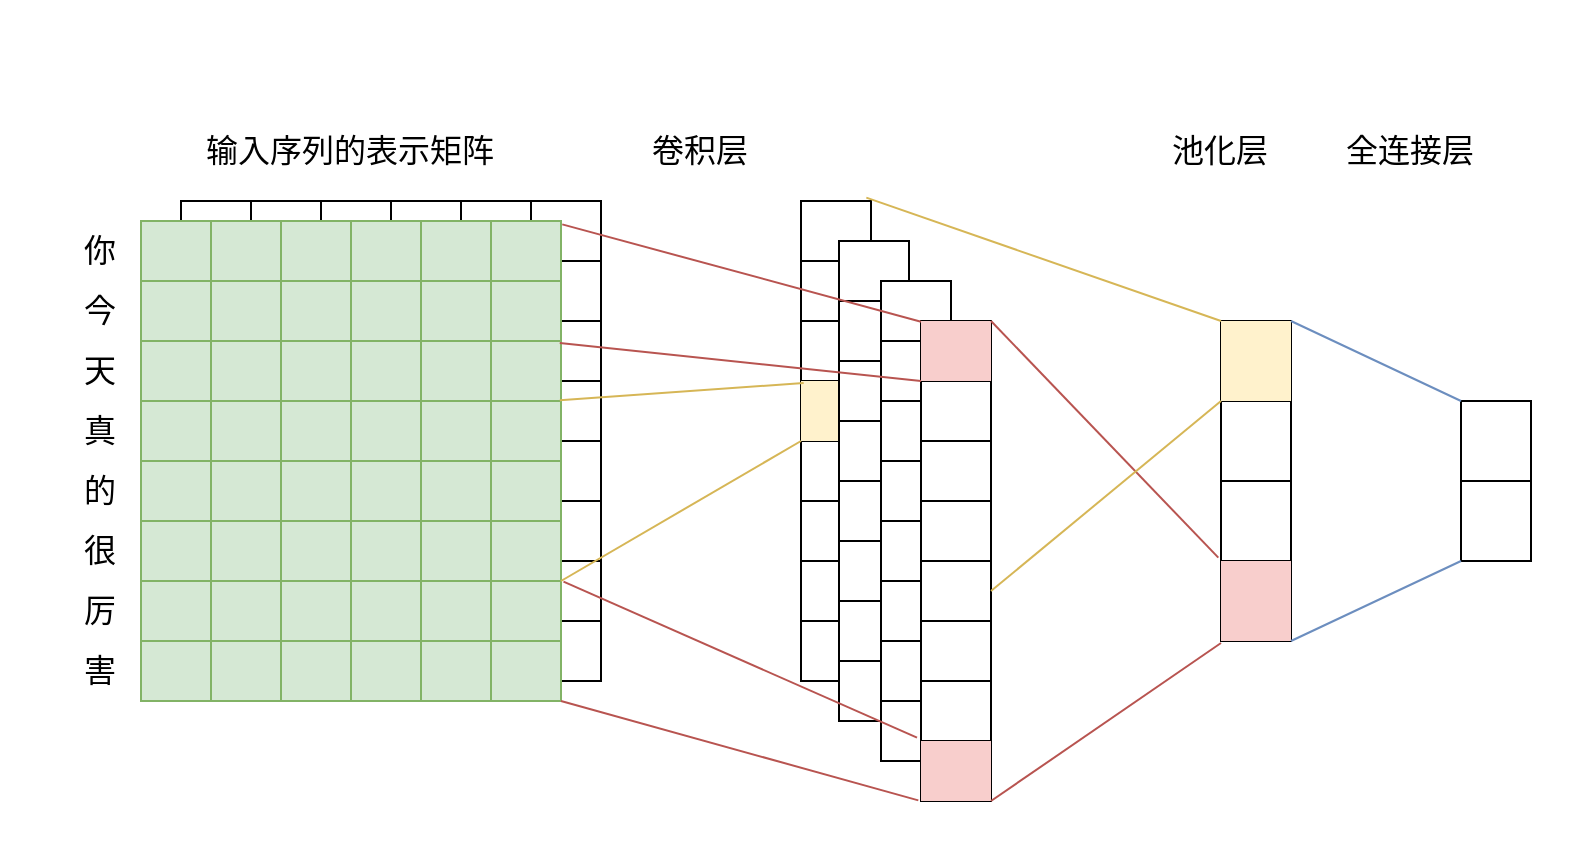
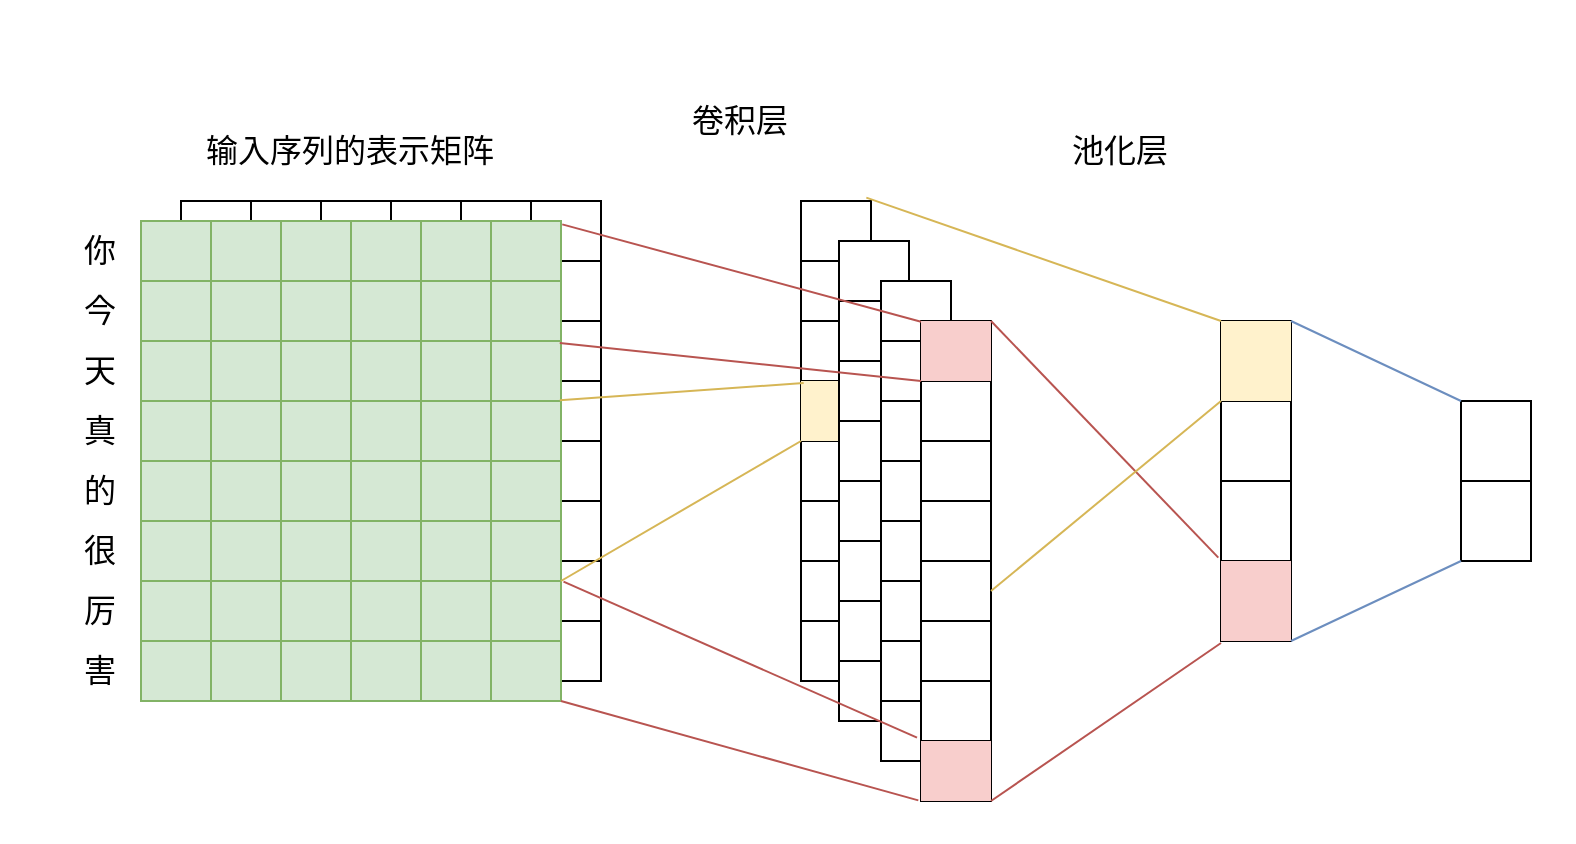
- <mxCell id="219" value="&lt;font style=&quot;font-size: 16px&quot;&gt;卷积层&lt;/font&gt;" style="text;html=1;strokeColor=none;fillColor=none;align=center;verticalAlign=middle;whiteSpace=wrap;rounded=0;shadow=0;labelBorderColor=none;sketch=1;" vertex="1" parent="1"><mxGeometry x="320.003" y="60" width="60" height="30" as="geometry" /></mxCell>
+ <mxCell id="219" value="&lt;font style=&quot;font-size: 16px&quot;&gt;卷积层&lt;/font&gt;" style="text;html=1;strokeColor=none;fillColor=none;align=center;verticalAlign=middle;whiteSpace=wrap;rounded=0;shadow=0;labelBorderColor=none;sketch=1;" vertex="1" parent="1"><mxGeometry x="340.003" y="45" width="60" height="30" as="geometry" /></mxCell>
- <mxCell id="220" value="&lt;font style=&quot;font-size: 16px&quot;&gt;池化层&lt;/font&gt;" style="text;html=1;strokeColor=none;fillColor=none;align=center;verticalAlign=middle;whiteSpace=wrap;rounded=0;shadow=0;labelBorderColor=none;sketch=1;" vertex="1" parent="1"><mxGeometry x="580.003" y="60" width="60" height="30" as="geometry" /></mxCell>
+ <mxCell id="220" value="&lt;font style=&quot;font-size: 16px&quot;&gt;池化层&lt;/font&gt;" style="text;html=1;strokeColor=none;fillColor=none;align=center;verticalAlign=middle;whiteSpace=wrap;rounded=0;shadow=0;labelBorderColor=none;sketch=1;" vertex="1" parent="1"><mxGeometry x="530.003" y="60" width="60" height="30" as="geometry" /></mxCell>
- <mxCell id="221" value="&lt;font style=&quot;font-size: 16px&quot;&gt;全连接层&lt;/font&gt;" style="text;html=1;strokeColor=none;fillColor=none;align=center;verticalAlign=middle;whiteSpace=wrap;rounded=0;shadow=0;labelBorderColor=none;sketch=1;" vertex="1" parent="1"><mxGeometry x="660.003" y="60" width="90" height="30" as="geometry" /></mxCell>
